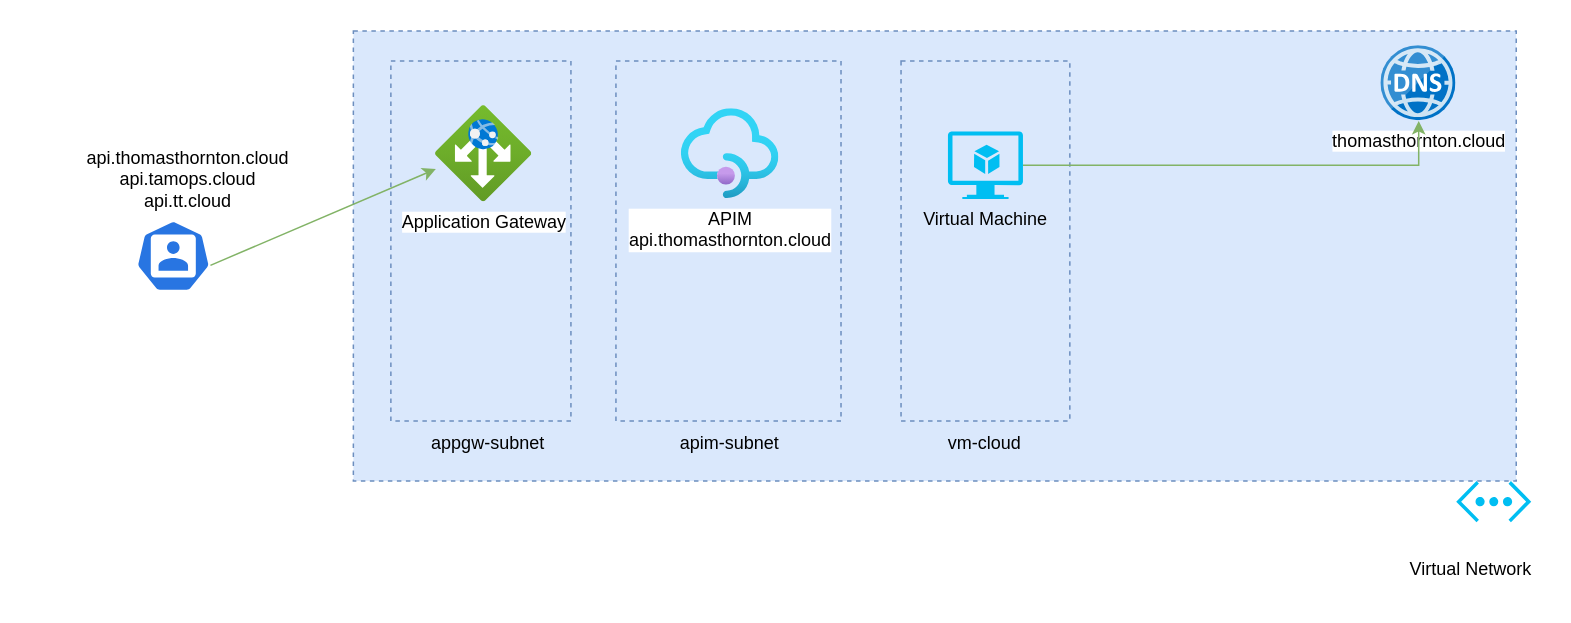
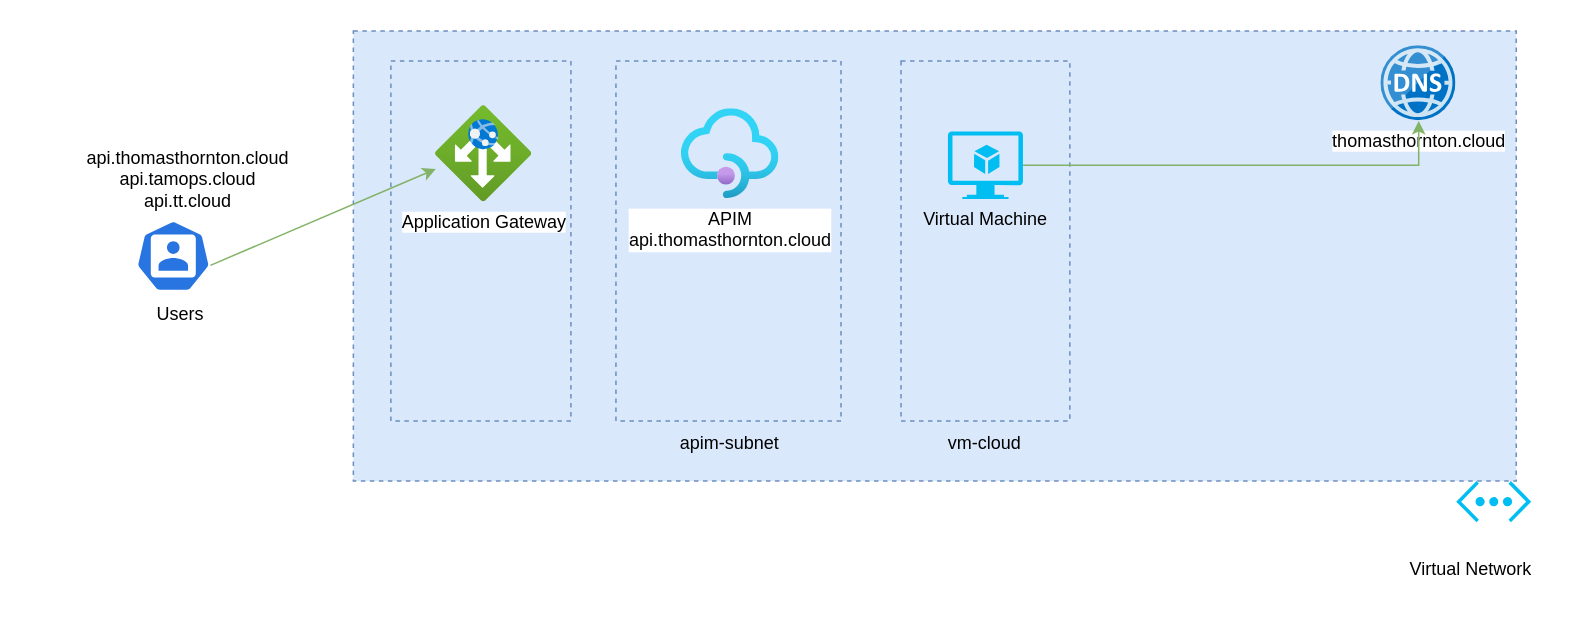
+ <mxCell id="5" value="Users" style="text;html=1;strokeColor=none;fillColor=none;align=center;verticalAlign=middle;whiteSpace=wrap;rounded=0;" vertex="1" parent="1"><mxGeometry x="90" y="194" width="60" height="30" as="geometry" /></mxCell>
- <mxCell id="9" value="appgw-subnet" style="text;html=1;strokeColor=none;fillColor=none;align=center;verticalAlign=middle;whiteSpace=wrap;rounded=0;dashed=1;" vertex="1" parent="1"><mxGeometry x="280" y="280" width="90" height="30" as="geometry" /></mxCell>
